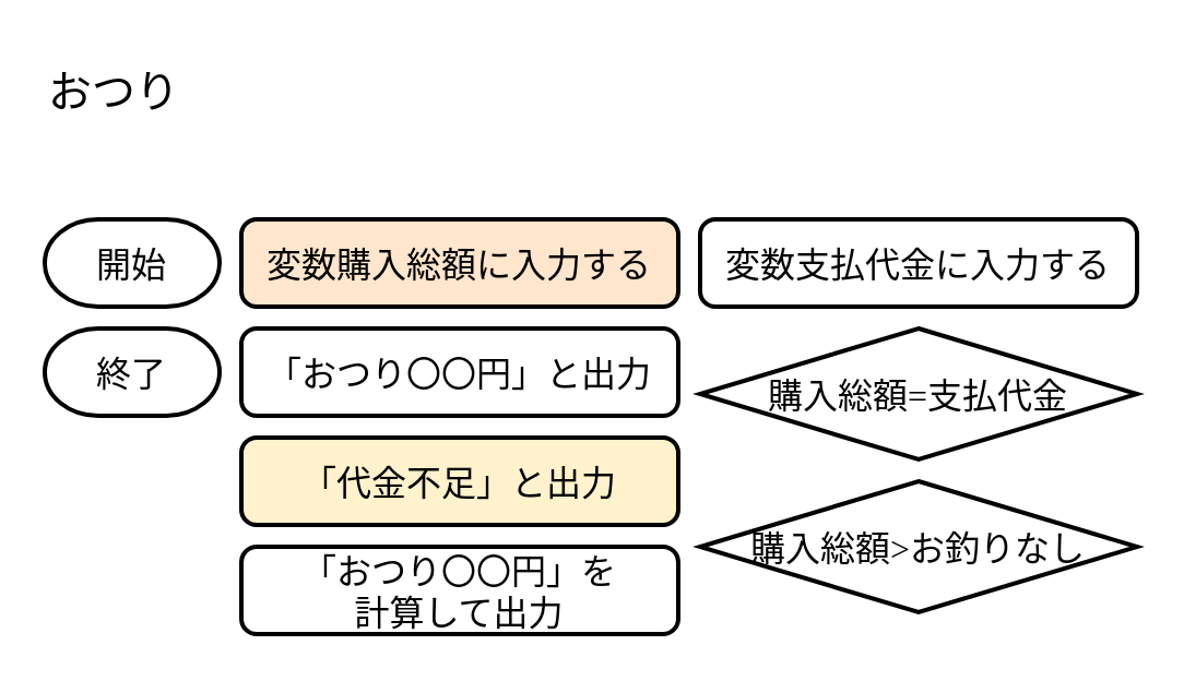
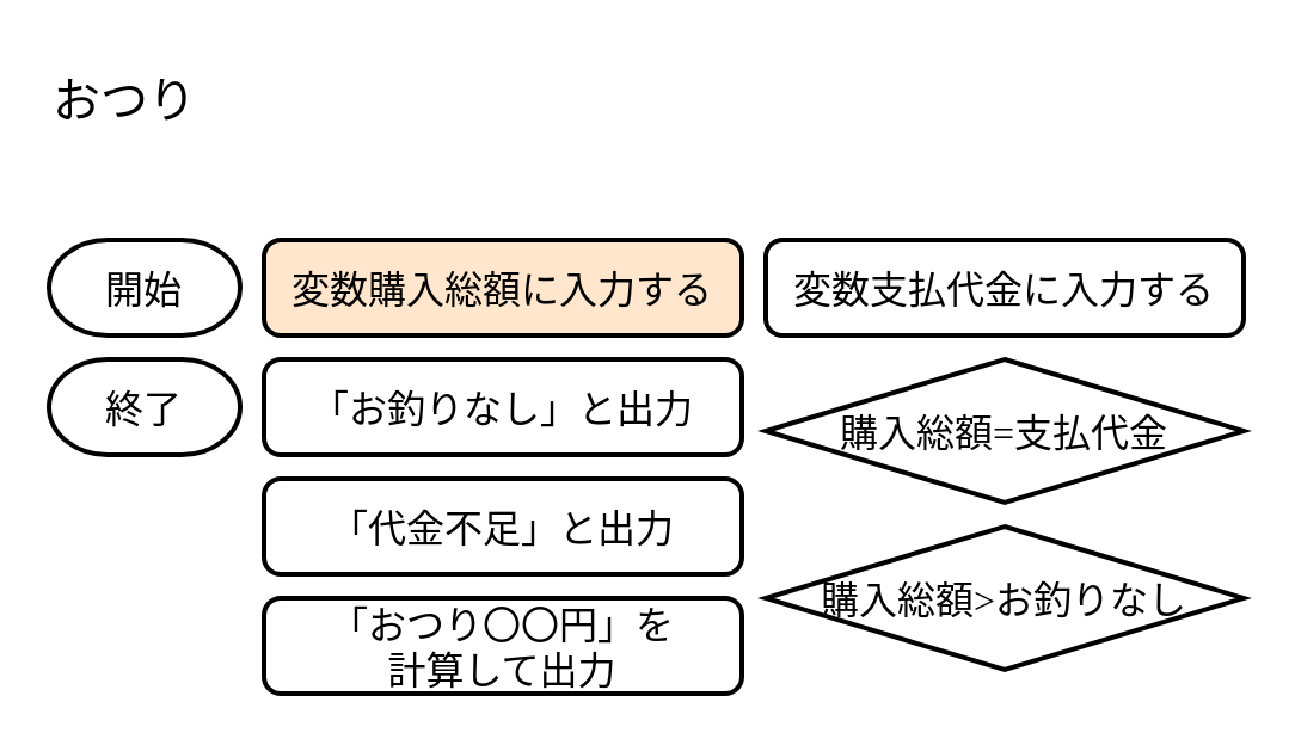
- <mxCell id="6" value="「おつり〇〇円」と出力" style="rounded=1;absoluteArcSize=1;arcSize=14;strokeWidth=2;fontFamily=BIZ UDPGothic;fontSize=16;" parent="1" vertex="1"><mxGeometry x="110" y="150" width="200" height="40" as="geometry" /></mxCell>
+ <mxCell id="6" value="「お釣りなし」と出力" style="rounded=1;absoluteArcSize=1;arcSize=14;strokeWidth=2;fontFamily=BIZ UDPGothic;fontSize=16;" parent="1" vertex="1"><mxGeometry x="110" y="150" width="200" height="40" as="geometry" /></mxCell>
- <mxCell id="7" value="「代金不足」と出力" style="rounded=1;absoluteArcSize=1;arcSize=14;strokeWidth=2;fontFamily=BIZ UDPGothic;fontSize=16;fillColor=#fff2cc;" parent="1" vertex="1"><mxGeometry x="110" y="200" width="200" height="40" as="geometry" /></mxCell>
+ <mxCell id="7" value="「代金不足」と出力" style="rounded=1;absoluteArcSize=1;arcSize=14;strokeWidth=2;fontFamily=BIZ UDPGothic;fontSize=16;" parent="1" vertex="1"><mxGeometry x="110" y="200" width="200" height="40" as="geometry" /></mxCell>
